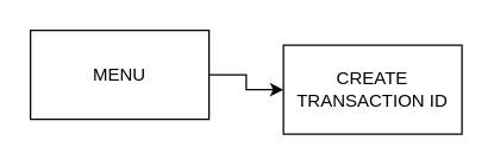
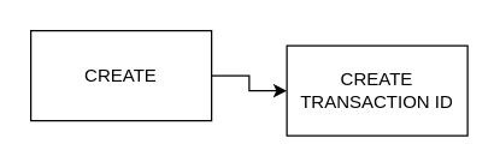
- <mxCell id="3" value="MENU" style="rounded=0;whiteSpace=wrap;html=1;" vertex="1" parent="1"><mxGeometry x="20" y="20" width="120" height="60" as="geometry" /></mxCell>
+ <mxCell id="3" value="CREATE" style="rounded=0;whiteSpace=wrap;html=1;" vertex="1" parent="1"><mxGeometry x="20" y="20" width="120" height="60" as="geometry" /></mxCell>
